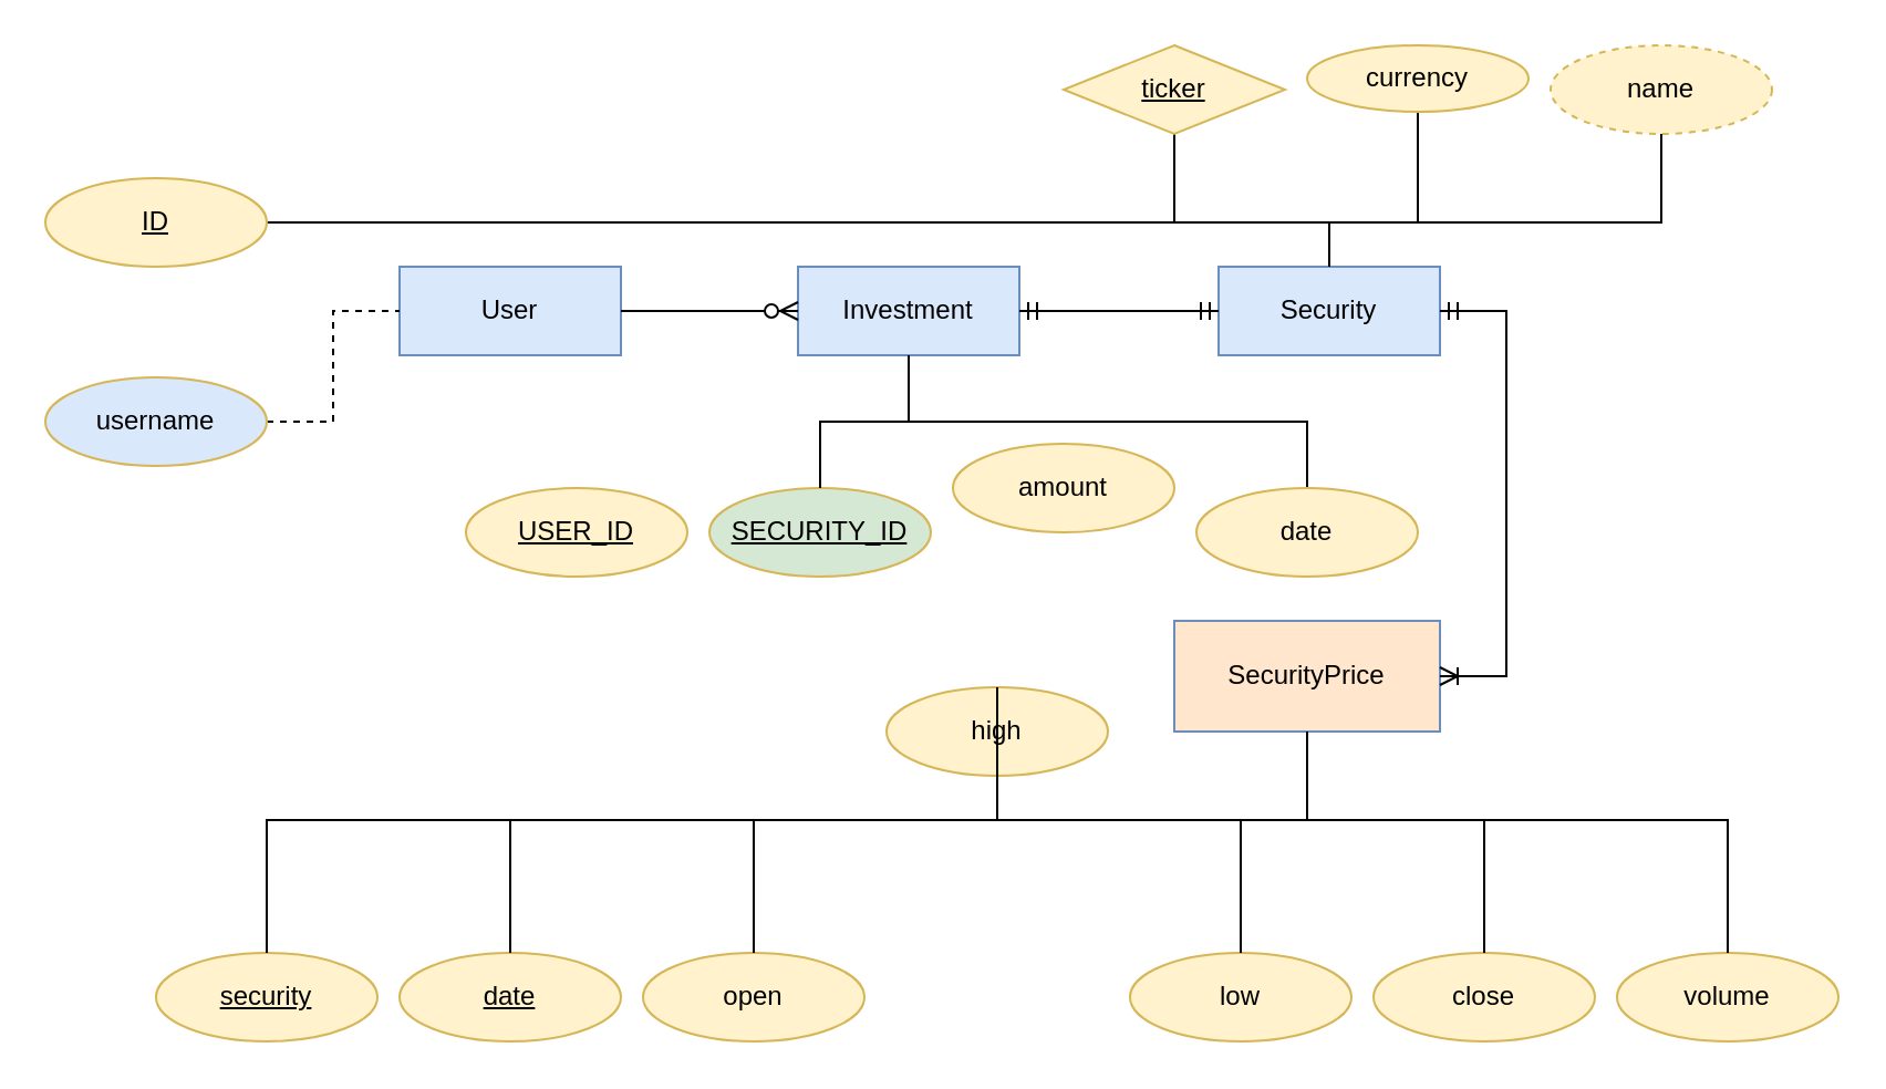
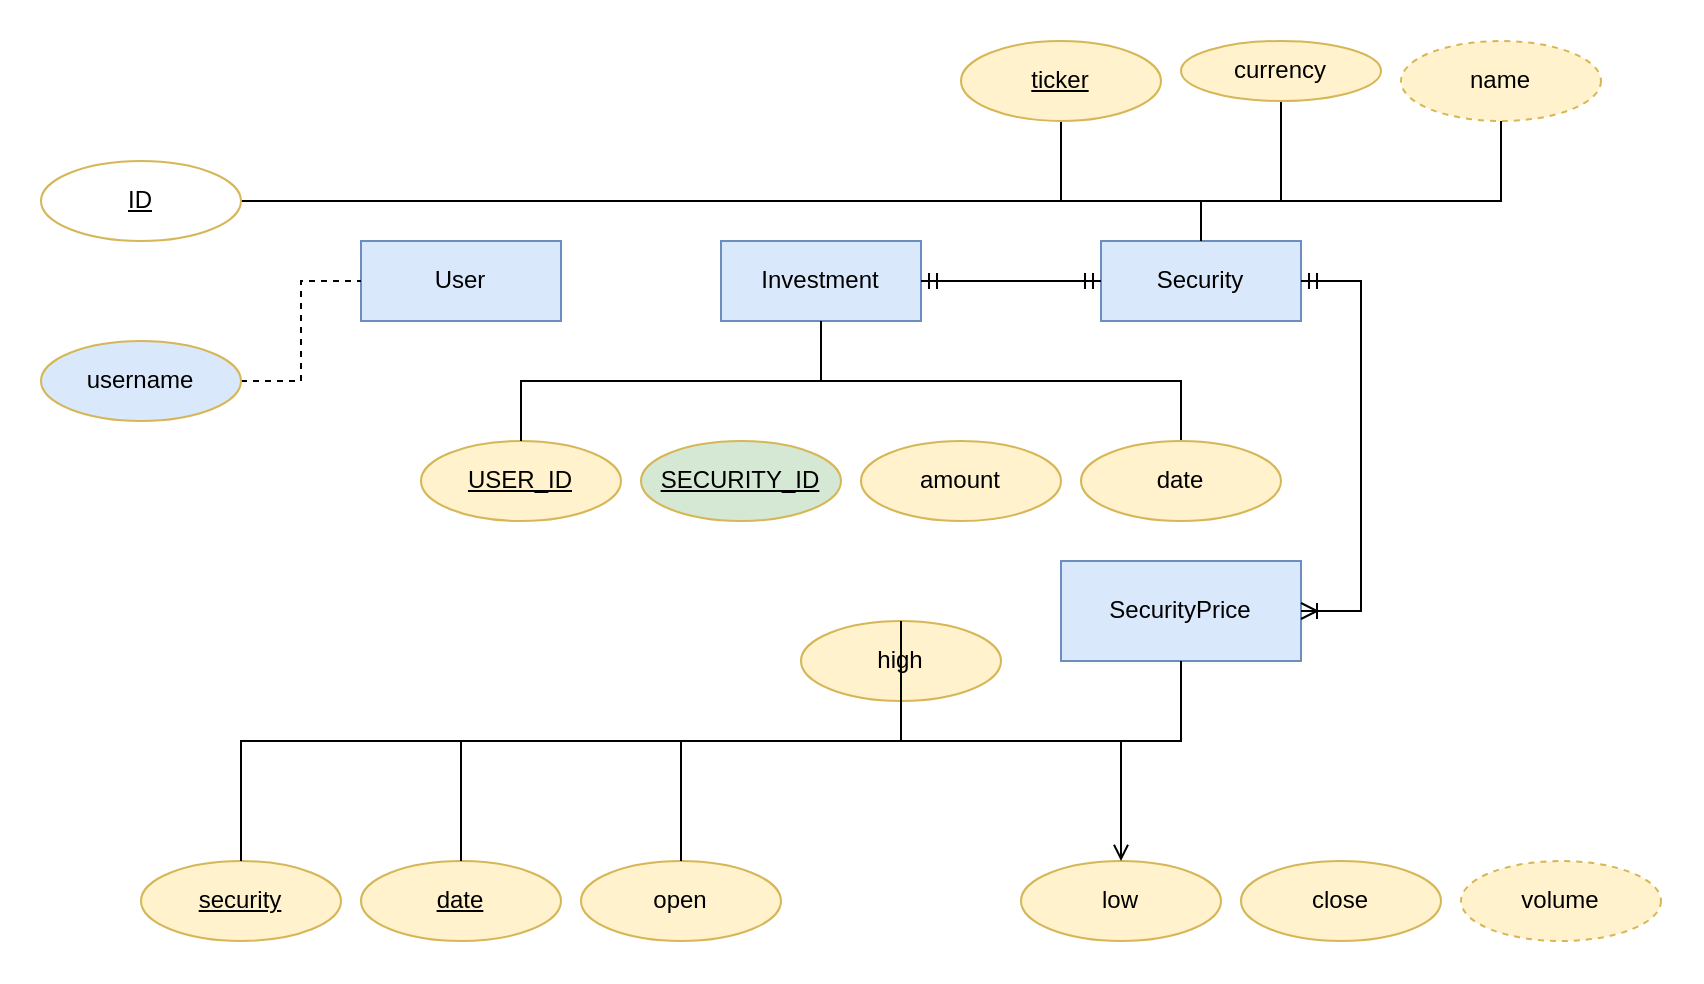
- <mxCell id="9" value="&lt;u&gt;ticker&lt;/u&gt;" style="rhombus;whiteSpace=wrap;html=1;align=center;fillColor=#fff2cc;strokeColor=#d6b656;" parent="1" vertex="1"><mxGeometry x="480" y="20" width="100" height="40" as="geometry" /></mxCell>
+ <mxCell id="9" value="&lt;u&gt;ticker&lt;/u&gt;" style="ellipse;whiteSpace=wrap;html=1;align=center;fillColor=#fff2cc;strokeColor=#d6b656;" parent="1" vertex="1"><mxGeometry x="480" y="20" width="100" height="40" as="geometry" /></mxCell>
- <mxCell id="6" value="ID" style="ellipse;whiteSpace=wrap;html=1;align=center;fontStyle=4;fillColor=#fff2cc;strokeColor=#d6b656;" parent="1" vertex="1"><mxGeometry x="20" y="80" width="100" height="40" as="geometry" /></mxCell>
+ <mxCell id="6" value="ID" style="ellipse;whiteSpace=wrap;html=1;align=center;fontStyle=4;fillColor=#ffffff;strokeColor=#d6b656;" parent="1" vertex="1"><mxGeometry x="20" y="80" width="100" height="40" as="geometry" /></mxCell>
- <mxCell id="29" value="" style="edgeStyle=entityRelationEdgeStyle;fontSize=12;html=1;endArrow=ERzeroToMany;endFill=1;rounded=0;exitX=1;exitY=0.5;exitDx=0;exitDy=0;entryX=0;entryY=0.5;entryDx=0;entryDy=0;" parent="1" source="2" target="28" edge="1"><mxGeometry width="100" height="100" relative="1" as="geometry"><mxPoint x="260" y="320" as="sourcePoint" /><mxPoint x="360" y="220" as="targetPoint" /></mxGeometry></mxCell>
- <mxCell id="34" style="edgeStyle=orthogonalEdgeStyle;rounded=0;orthogonalLoop=1;jettySize=auto;html=1;entryX=0.5;entryY=0;entryDx=0;entryDy=0;endArrow=none;endFill=0;exitX=0.5;exitY=1;exitDx=0;exitDy=0;" parent="1" source="28" target="32" edge="1"><mxGeometry relative="1" as="geometry"><mxPoint x="140" y="120" as="sourcePoint" /><mxPoint x="200" y="160" as="targetPoint" /></mxGeometry></mxCell>
+ <mxCell id="34" style="edgeStyle=orthogonalEdgeStyle;rounded=0;orthogonalLoop=1;jettySize=auto;html=1;endArrow=none;endFill=0;exitX=0.5;exitY=1;exitDx=0;exitDy=0;" parent="1" source="28" target="31" edge="1"><mxGeometry relative="1" as="geometry"><mxPoint x="140" y="120" as="sourcePoint" /><mxPoint x="200" y="160" as="targetPoint" /></mxGeometry></mxCell>
- <mxCell id="33" value="amount" style="ellipse;whiteSpace=wrap;html=1;align=center;fillColor=#fff2cc;strokeColor=#d6b656;" parent="1" vertex="1"><mxGeometry x="430" y="200" width="100" height="40" as="geometry" /></mxCell>
+ <mxCell id="33" value="amount" style="ellipse;whiteSpace=wrap;html=1;align=center;fillColor=#fff2cc;strokeColor=#d6b656;" parent="1" vertex="1"><mxGeometry x="430" y="220" width="100" height="40" as="geometry" /></mxCell>
- <mxCell id="14" value="SecurityPrice" style="whiteSpace=wrap;html=1;align=center;fillColor=#ffe6cc;strokeColor=#6c8ebf;" parent="1" vertex="1"><mxGeometry x="530" y="280" width="120" height="50" as="geometry" /></mxCell>
+ <mxCell id="14" value="SecurityPrice" style="whiteSpace=wrap;html=1;align=center;fillColor=#dae8fc;strokeColor=#6c8ebf;" parent="1" vertex="1"><mxGeometry x="530" y="280" width="120" height="50" as="geometry" /></mxCell>
- <mxCell id="27" style="edgeStyle=orthogonalEdgeStyle;rounded=0;orthogonalLoop=1;jettySize=auto;html=1;entryX=0.5;entryY=0;entryDx=0;entryDy=0;endArrow=none;endFill=0;exitX=0.5;exitY=1;exitDx=0;exitDy=0;" parent="1" source="14" target="21" edge="1"><mxGeometry relative="1" as="geometry"><mxPoint x="700" y="320" as="sourcePoint" /><mxPoint x="760" y="360" as="targetPoint" /><Array as="points"><mxPoint x="590" y="370" /><mxPoint x="780" y="370" /></Array></mxGeometry></mxCell>
- <mxCell id="26" style="edgeStyle=orthogonalEdgeStyle;rounded=0;orthogonalLoop=1;jettySize=auto;html=1;entryX=0.5;entryY=0;entryDx=0;entryDy=0;endArrow=none;endFill=0;exitX=0.5;exitY=1;exitDx=0;exitDy=0;" parent="1" source="14" target="20" edge="1"><mxGeometry relative="1" as="geometry"><mxPoint x="670" y="360" as="sourcePoint" /><mxPoint x="730" y="400" as="targetPoint" /><Array as="points"><mxPoint x="590" y="370" /><mxPoint x="670" y="370" /></Array></mxGeometry></mxCell>
- <mxCell id="25" style="edgeStyle=orthogonalEdgeStyle;rounded=0;orthogonalLoop=1;jettySize=auto;html=1;entryX=0.5;entryY=0;entryDx=0;entryDy=0;endArrow=none;endFill=0;exitX=0.5;exitY=1;exitDx=0;exitDy=0;" parent="1" source="14" target="19" edge="1"><mxGeometry relative="1" as="geometry"><mxPoint x="150" y="130" as="sourcePoint" /><mxPoint x="210" y="170" as="targetPoint" /><Array as="points"><mxPoint x="590" y="370" /><mxPoint x="560" y="370" /></Array></mxGeometry></mxCell>
+ <mxCell id="25" style="edgeStyle=orthogonalEdgeStyle;rounded=0;orthogonalLoop=1;jettySize=auto;html=1;entryX=0.5;entryY=0;entryDx=0;entryDy=0;endArrow=open;endFill=0;exitX=0.5;exitY=1;exitDx=0;exitDy=0;" parent="1" source="14" target="19" edge="1"><mxGeometry relative="1" as="geometry"><mxPoint x="150" y="130" as="sourcePoint" /><mxPoint x="210" y="170" as="targetPoint" /><Array as="points"><mxPoint x="590" y="370" /><mxPoint x="560" y="370" /></Array></mxGeometry></mxCell>
- <mxCell id="21" value="volume" style="ellipse;whiteSpace=wrap;html=1;align=center;fillColor=#fff2cc;strokeColor=#d6b656;" parent="1" vertex="1"><mxGeometry x="730" y="430" width="100" height="40" as="geometry" /></mxCell>
+ <mxCell id="21" value="volume" style="ellipse;whiteSpace=wrap;html=1;align=center;fillColor=#fff2cc;strokeColor=#d6b656;dashed=1;" parent="1" vertex="1"><mxGeometry x="730" y="430" width="100" height="40" as="geometry" /></mxCell>
